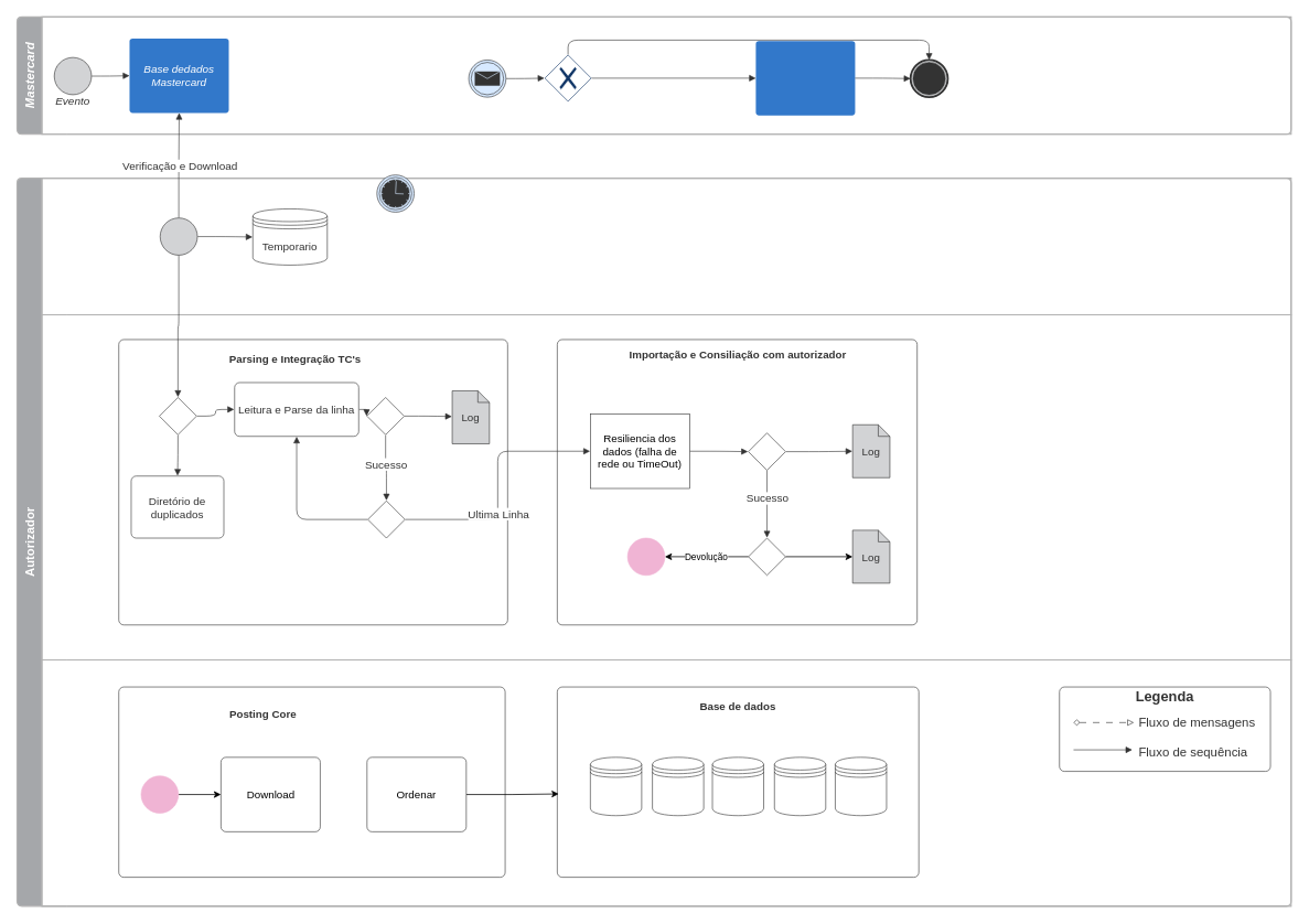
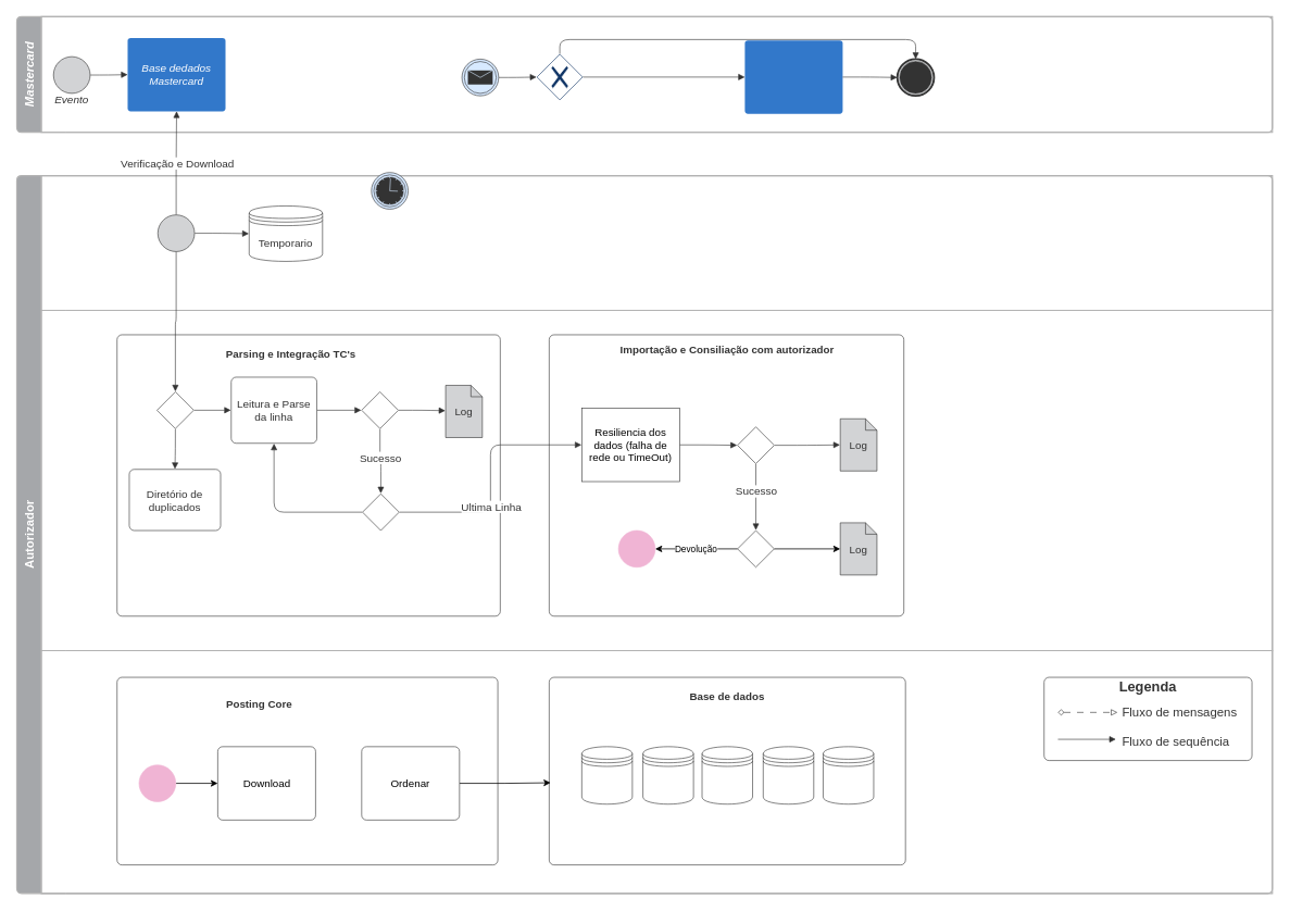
- <mxCell id="40" value="Leitura e Parse da linha " style="html=1;overflow=block;blockSpacing=1;whiteSpace=wrap;whiteSpace=wrap;fontSize=13.3;fontColor=#333333;align=center;whiteSpace=wrap;spacing=3.8;strokeColor=#333333;strokeOpacity=100;fillOpacity=100;rounded=1;absoluteArcSize=1;arcSize=12;fillColor=#ffffff;strokeWidth=0.8;" vertex="1" parent="1"><mxGeometry x="283" y="462" width="150" height="65" as="geometry" /></mxCell>
+ <mxCell id="40" value="Leitura e Parse da linha " style="html=1;overflow=block;blockSpacing=1;whiteSpace=wrap;whiteSpace=wrap;fontSize=13.3;fontColor=#333333;align=center;whiteSpace=wrap;spacing=3.8;strokeColor=#333333;strokeOpacity=100;fillOpacity=100;rounded=1;absoluteArcSize=1;arcSize=12;fillColor=#ffffff;strokeWidth=0.8;" vertex="1" parent="1"><mxGeometry x="283" y="462" width="105" height="81" as="geometry" /></mxCell>
